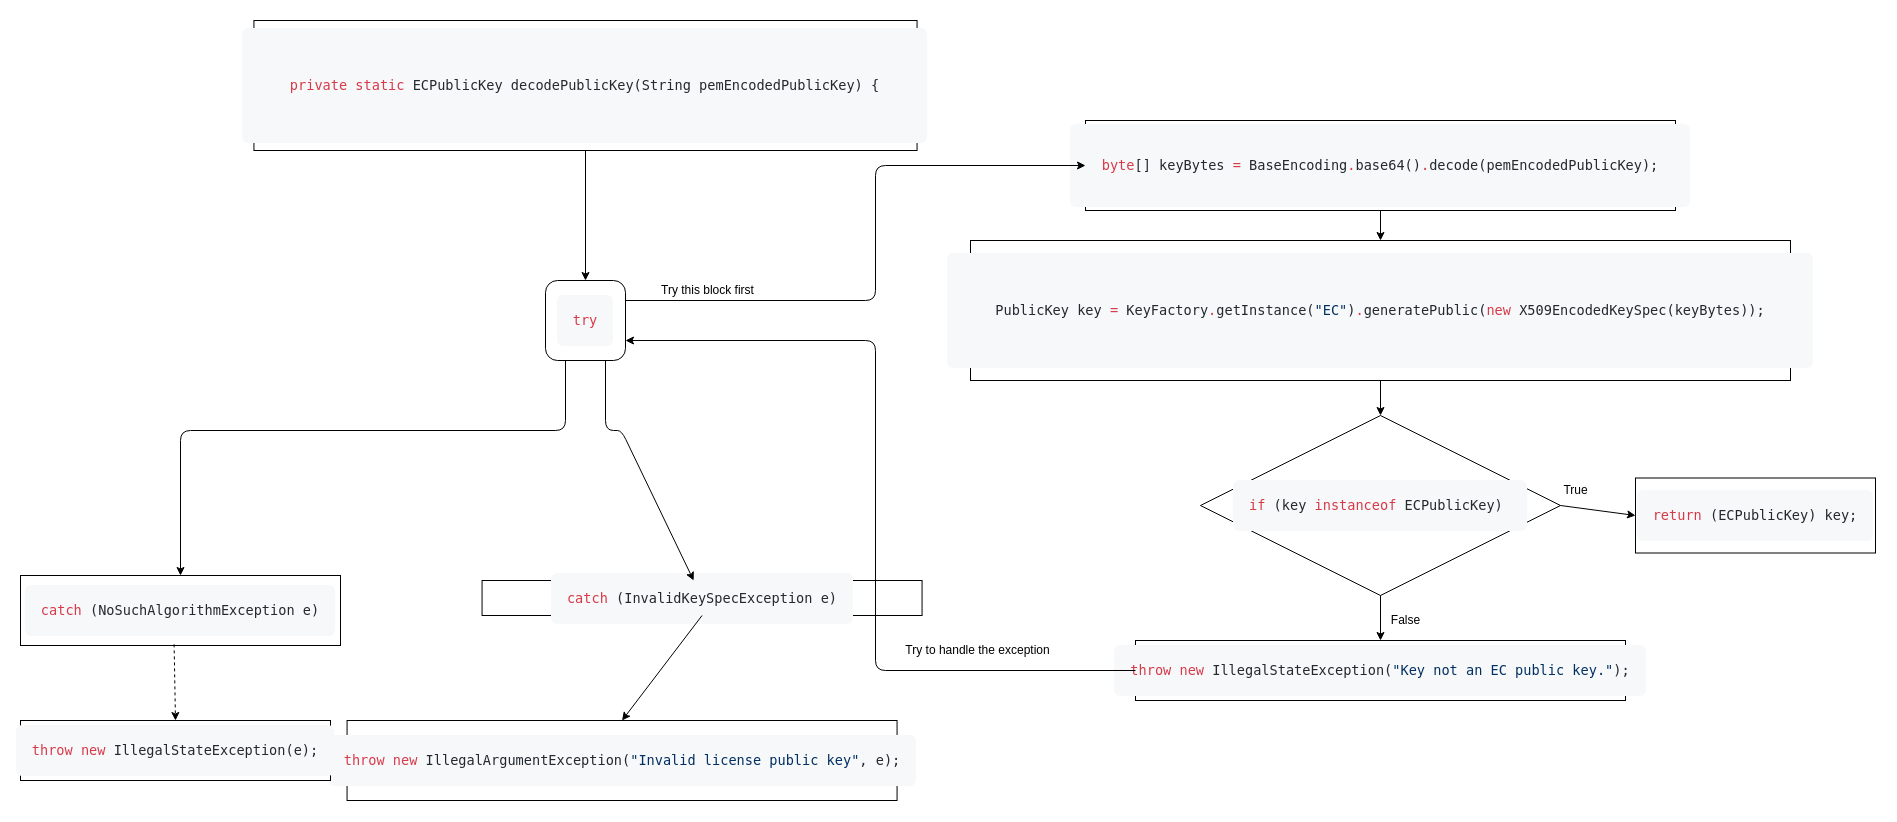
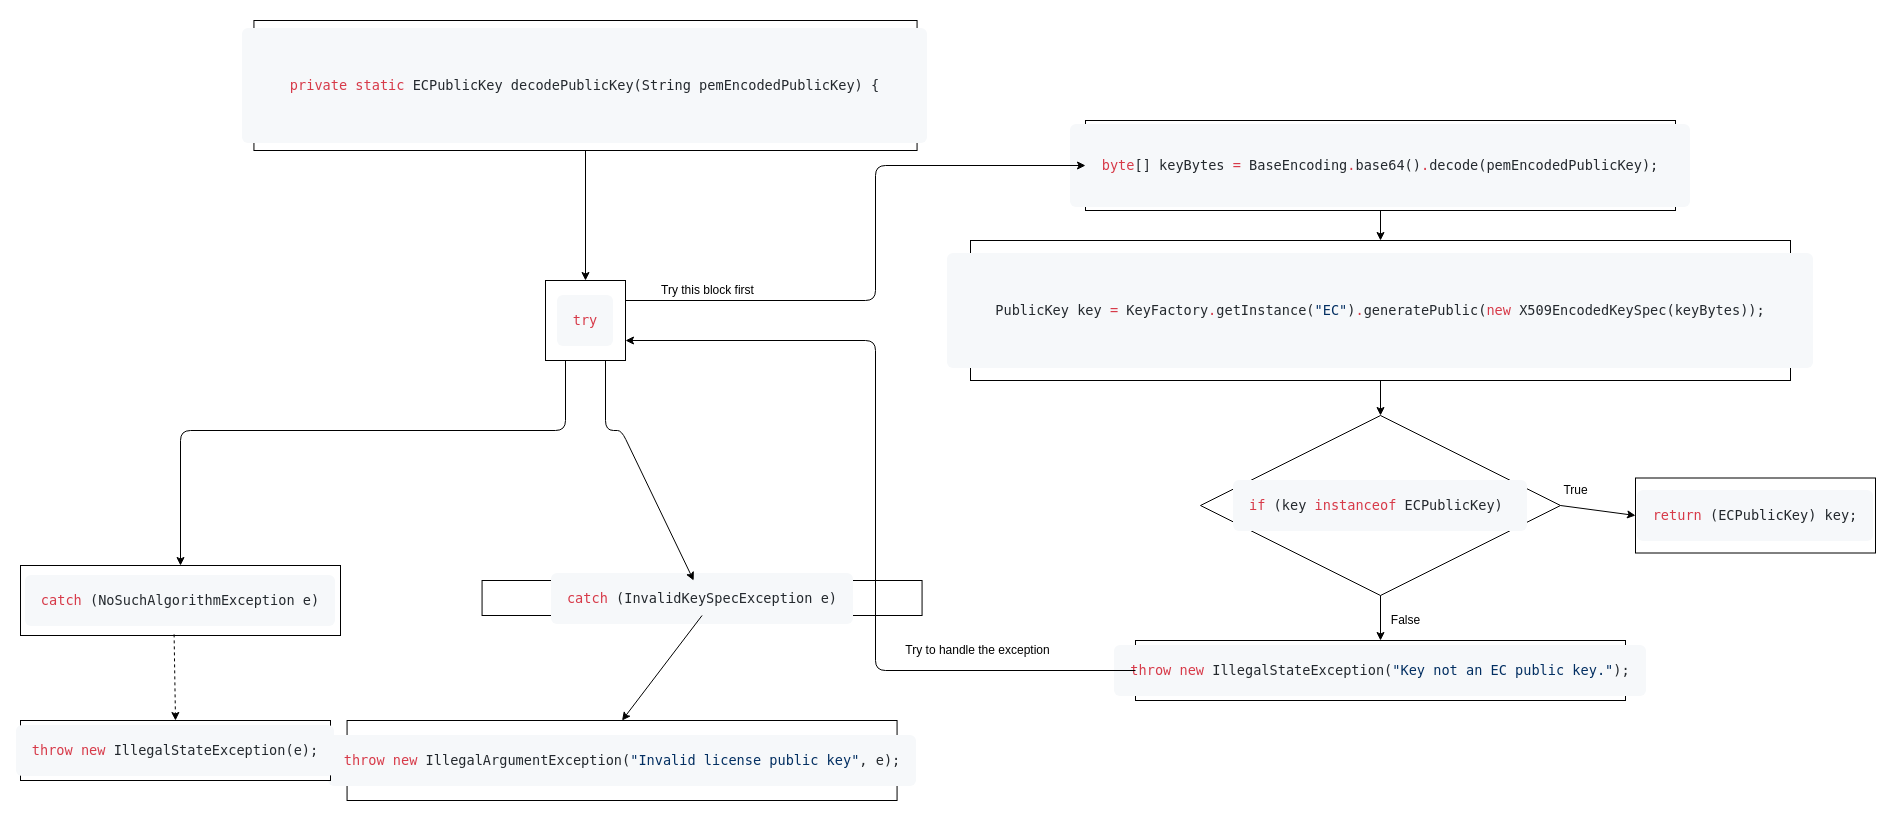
- <mxCell id="4" value="&lt;pre style=&quot;box-sizing: border-box ; font-family: , &amp;#34;consolas&amp;#34; , &amp;#34;liberation mono&amp;#34; , &amp;#34;menlo&amp;#34; , monospace ; font-size: 13.6px ; margin-top: 0px ; margin-bottom: 0px ; overflow-wrap: normal ; padding: 16px ; overflow: auto ; line-height: 1.45 ; background-color: rgb(246 , 248 , 250) ; border-radius: 6px ; word-break: normal ; color: rgb(36 , 41 , 46)&quot;&gt;&lt;span class=&quot;pl-k&quot; style=&quot;box-sizing: border-box ; color: rgb(215 , 58 , 73)&quot;&gt;try&lt;/span&gt;&lt;/pre&gt;" style="whiteSpace=wrap;html=1;aspect=fixed;rounded=1;" vertex="1" parent="1"><mxGeometry x="545" y="280" width="80" height="80" as="geometry" /></mxCell>
+ <mxCell id="4" value="&lt;pre style=&quot;box-sizing: border-box ; font-family: , &amp;#34;consolas&amp;#34; , &amp;#34;liberation mono&amp;#34; , &amp;#34;menlo&amp;#34; , monospace ; font-size: 13.6px ; margin-top: 0px ; margin-bottom: 0px ; overflow-wrap: normal ; padding: 16px ; overflow: auto ; line-height: 1.45 ; background-color: rgb(246 , 248 , 250) ; border-radius: 6px ; word-break: normal ; color: rgb(36 , 41 , 46)&quot;&gt;&lt;span class=&quot;pl-k&quot; style=&quot;box-sizing: border-box ; color: rgb(215 , 58 , 73)&quot;&gt;try&lt;/span&gt;&lt;/pre&gt;" style="whiteSpace=wrap;html=1;aspect=fixed;" vertex="1" parent="1"><mxGeometry x="545" y="280" width="80" height="80" as="geometry" /></mxCell>
- <mxCell id="13" value="&lt;pre style=&quot;box-sizing: border-box ; font-family: , &amp;#34;consolas&amp;#34; , &amp;#34;liberation mono&amp;#34; , &amp;#34;menlo&amp;#34; , monospace ; font-size: 13.6px ; margin-top: 0px ; margin-bottom: 0px ; overflow-wrap: normal ; padding: 16px ; overflow: auto ; line-height: 1.45 ; background-color: rgb(246 , 248 , 250) ; border-radius: 6px ; word-break: normal ; color: rgb(36 , 41 , 46)&quot;&gt;&lt;span class=&quot;pl-k&quot; style=&quot;box-sizing: border-box ; color: rgb(215 , 58 , 73)&quot;&gt;catch&lt;/span&gt; (&lt;span class=&quot;pl-smi&quot; style=&quot;box-sizing: border-box&quot;&gt;NoSuchAlgorithmException&lt;/span&gt; e)&lt;/pre&gt;" style="rounded=0;whiteSpace=wrap;html=1;" vertex="1" parent="1"><mxGeometry x="20" y="575" width="320" height="70" as="geometry" /></mxCell>
+ <mxCell id="13" value="&lt;pre style=&quot;box-sizing: border-box ; font-family: , &amp;#34;consolas&amp;#34; , &amp;#34;liberation mono&amp;#34; , &amp;#34;menlo&amp;#34; , monospace ; font-size: 13.6px ; margin-top: 0px ; margin-bottom: 0px ; overflow-wrap: normal ; padding: 16px ; overflow: auto ; line-height: 1.45 ; background-color: rgb(246 , 248 , 250) ; border-radius: 6px ; word-break: normal ; color: rgb(36 , 41 , 46)&quot;&gt;&lt;span class=&quot;pl-k&quot; style=&quot;box-sizing: border-box ; color: rgb(215 , 58 , 73)&quot;&gt;catch&lt;/span&gt; (&lt;span class=&quot;pl-smi&quot; style=&quot;box-sizing: border-box&quot;&gt;NoSuchAlgorithmException&lt;/span&gt; e)&lt;/pre&gt;" style="rounded=0;whiteSpace=wrap;html=1;" vertex="1" parent="1"><mxGeometry x="20" y="565" width="320" height="70" as="geometry" /></mxCell>
